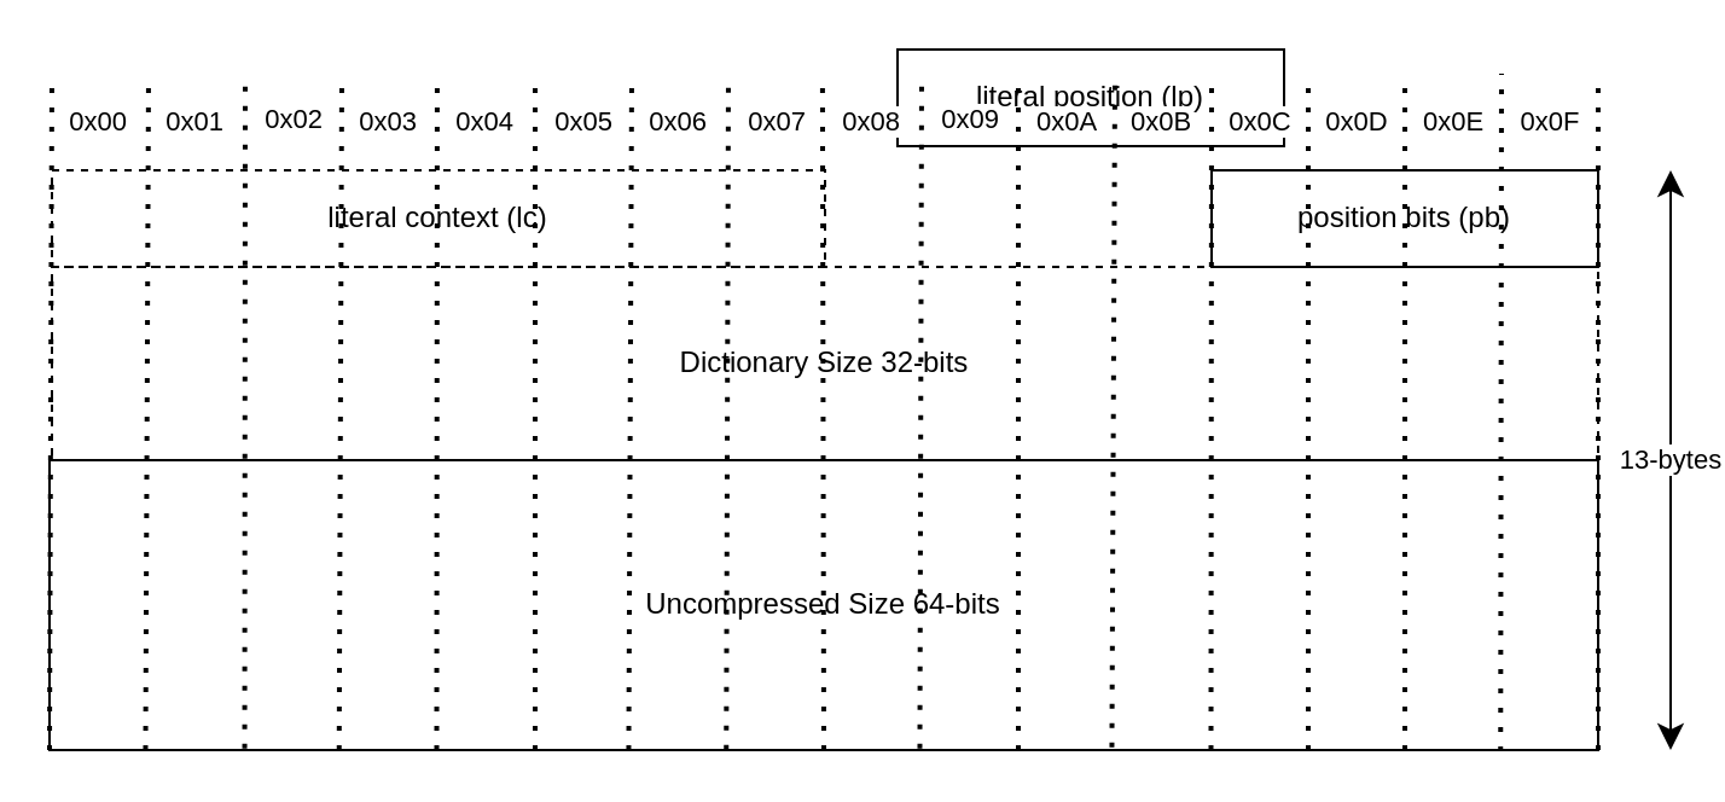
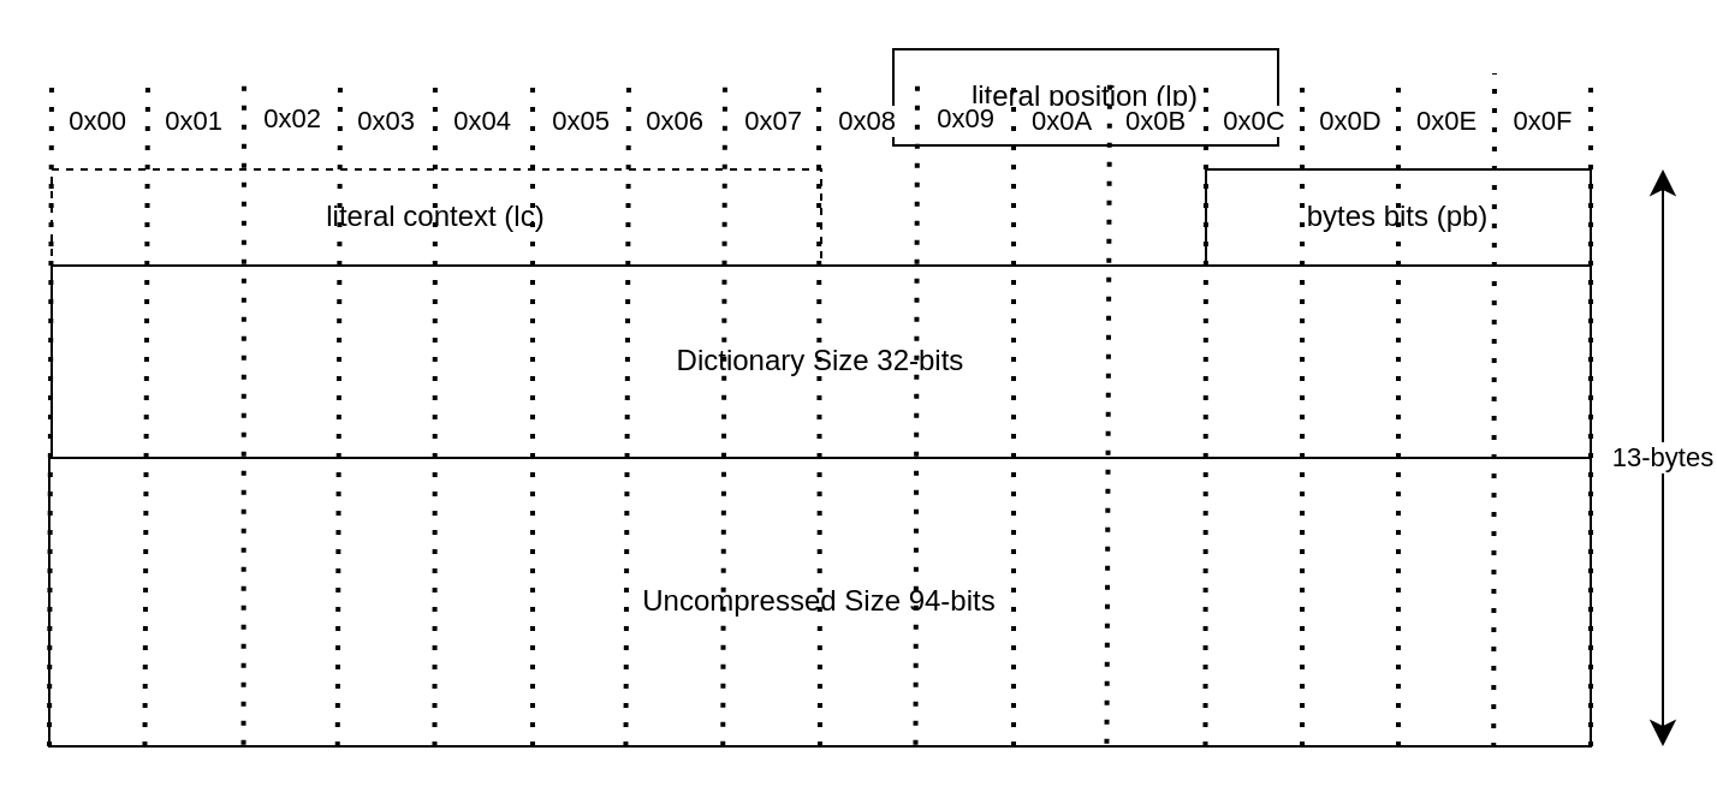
- <mxCell id="5" value="position bits (pb)" style="whiteSpace=wrap;html=1;rounded=0;verticalAlign=middle;shadow=0;fillColor=none;" parent="1" vertex="1"><mxGeometry x="501" y="70" width="160" height="40" as="geometry" /></mxCell>
+ <mxCell id="5" value="bytes bits (pb)" style="whiteSpace=wrap;html=1;rounded=0;verticalAlign=middle;shadow=0;fillColor=none;" parent="1" vertex="1"><mxGeometry x="501" y="70" width="160" height="40" as="geometry" /></mxCell>
- <mxCell id="2" value="Dictionary Size&amp;nbsp;32-bits" style="whiteSpace=wrap;html=1;rounded=0;verticalAlign=middle;shadow=0;fillColor=none;dashed=1;" parent="1" vertex="1"><mxGeometry x="21" y="110" width="640" height="80" as="geometry" /></mxCell>
+ <mxCell id="2" value="Dictionary Size&amp;nbsp;32-bits" style="whiteSpace=wrap;html=1;rounded=0;verticalAlign=middle;shadow=0;fillColor=none;" parent="1" vertex="1"><mxGeometry x="21" y="110" width="640" height="80" as="geometry" /></mxCell>
- <mxCell id="3" value="Uncompressed Size 64-bits" style="whiteSpace=wrap;html=1;rounded=0;verticalAlign=middle;shadow=0;fillColor=none;" parent="1" vertex="1"><mxGeometry x="20" y="190" width="641" height="120" as="geometry" /></mxCell>
+ <mxCell id="3" value="Uncompressed Size 94-bits" style="whiteSpace=wrap;html=1;rounded=0;verticalAlign=middle;shadow=0;fillColor=none;" parent="1" vertex="1"><mxGeometry x="20" y="190" width="641" height="120" as="geometry" /></mxCell>
